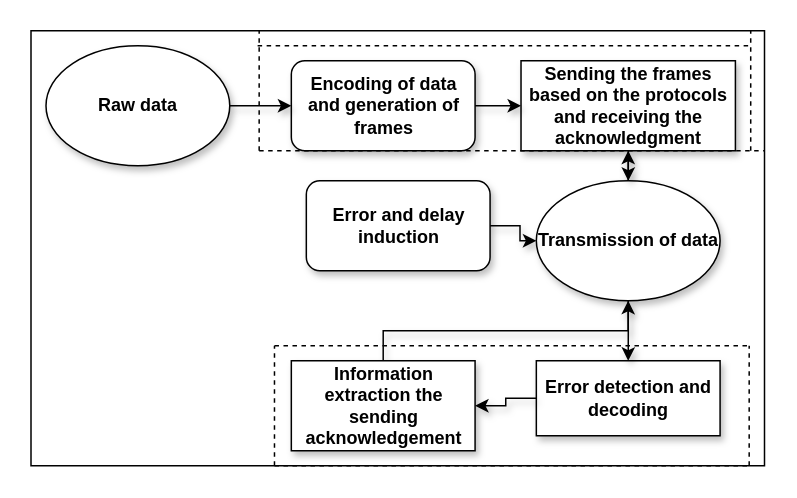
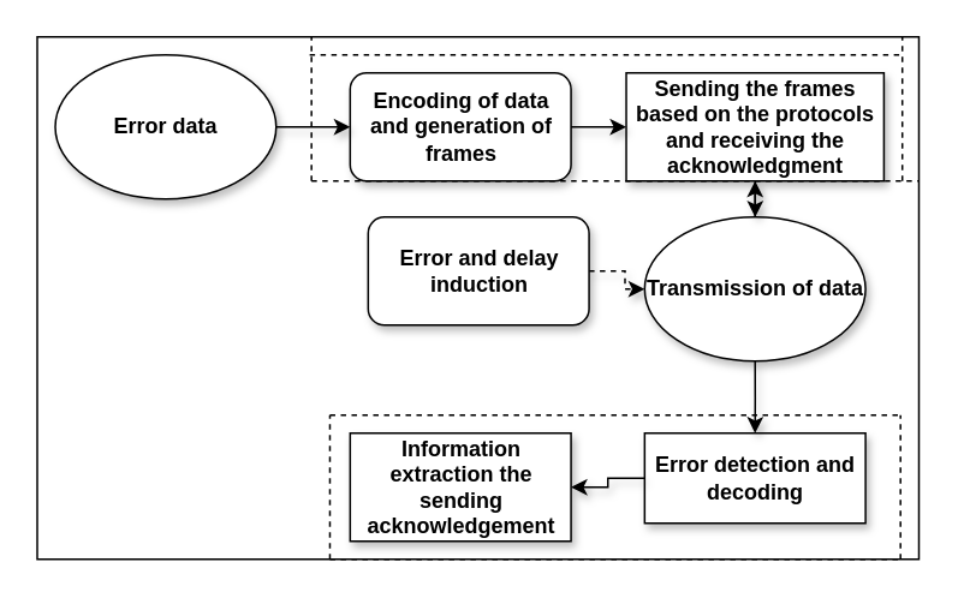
- <mxCell id="5" value="&lt;b&gt;Raw data&lt;/b&gt;" style="ellipse;whiteSpace=wrap;html=1;shadow=1;" vertex="1" parent="4"><mxGeometry x="10" y="10" width="122.505" height="80" as="geometry" /></mxCell>
+ <mxCell id="5" value="&lt;b&gt;Error data&lt;/b&gt;" style="ellipse;whiteSpace=wrap;html=1;shadow=1;" vertex="1" parent="4"><mxGeometry x="10" y="10" width="122.505" height="80" as="geometry" /></mxCell>
- <mxCell id="21" value="" style="edgeStyle=orthogonalEdgeStyle;rounded=0;orthogonalLoop=1;jettySize=auto;html=1;shadow=1;" edge="1" parent="14" source="22" target="19"><mxGeometry relative="1" as="geometry" /></mxCell>
+ <mxCell id="21" value="" style="edgeStyle=orthogonalEdgeStyle;rounded=0;orthogonalLoop=1;jettySize=auto;html=1;shadow=1;dashed=1;" edge="1" parent="14" source="22" target="19"><mxGeometry relative="1" as="geometry" /></mxCell>
- <mxCell id="25" style="edgeStyle=orthogonalEdgeStyle;rounded=0;orthogonalLoop=1;jettySize=auto;html=1;exitX=0.5;exitY=0;exitDx=0;exitDy=0;shadow=1;" edge="1" parent="14" source="26" target="19"><mxGeometry relative="1" as="geometry"><Array as="points"><mxPoint x="82.691" y="190" /><mxPoint x="246.031" y="190" /></Array></mxGeometry></mxCell>
